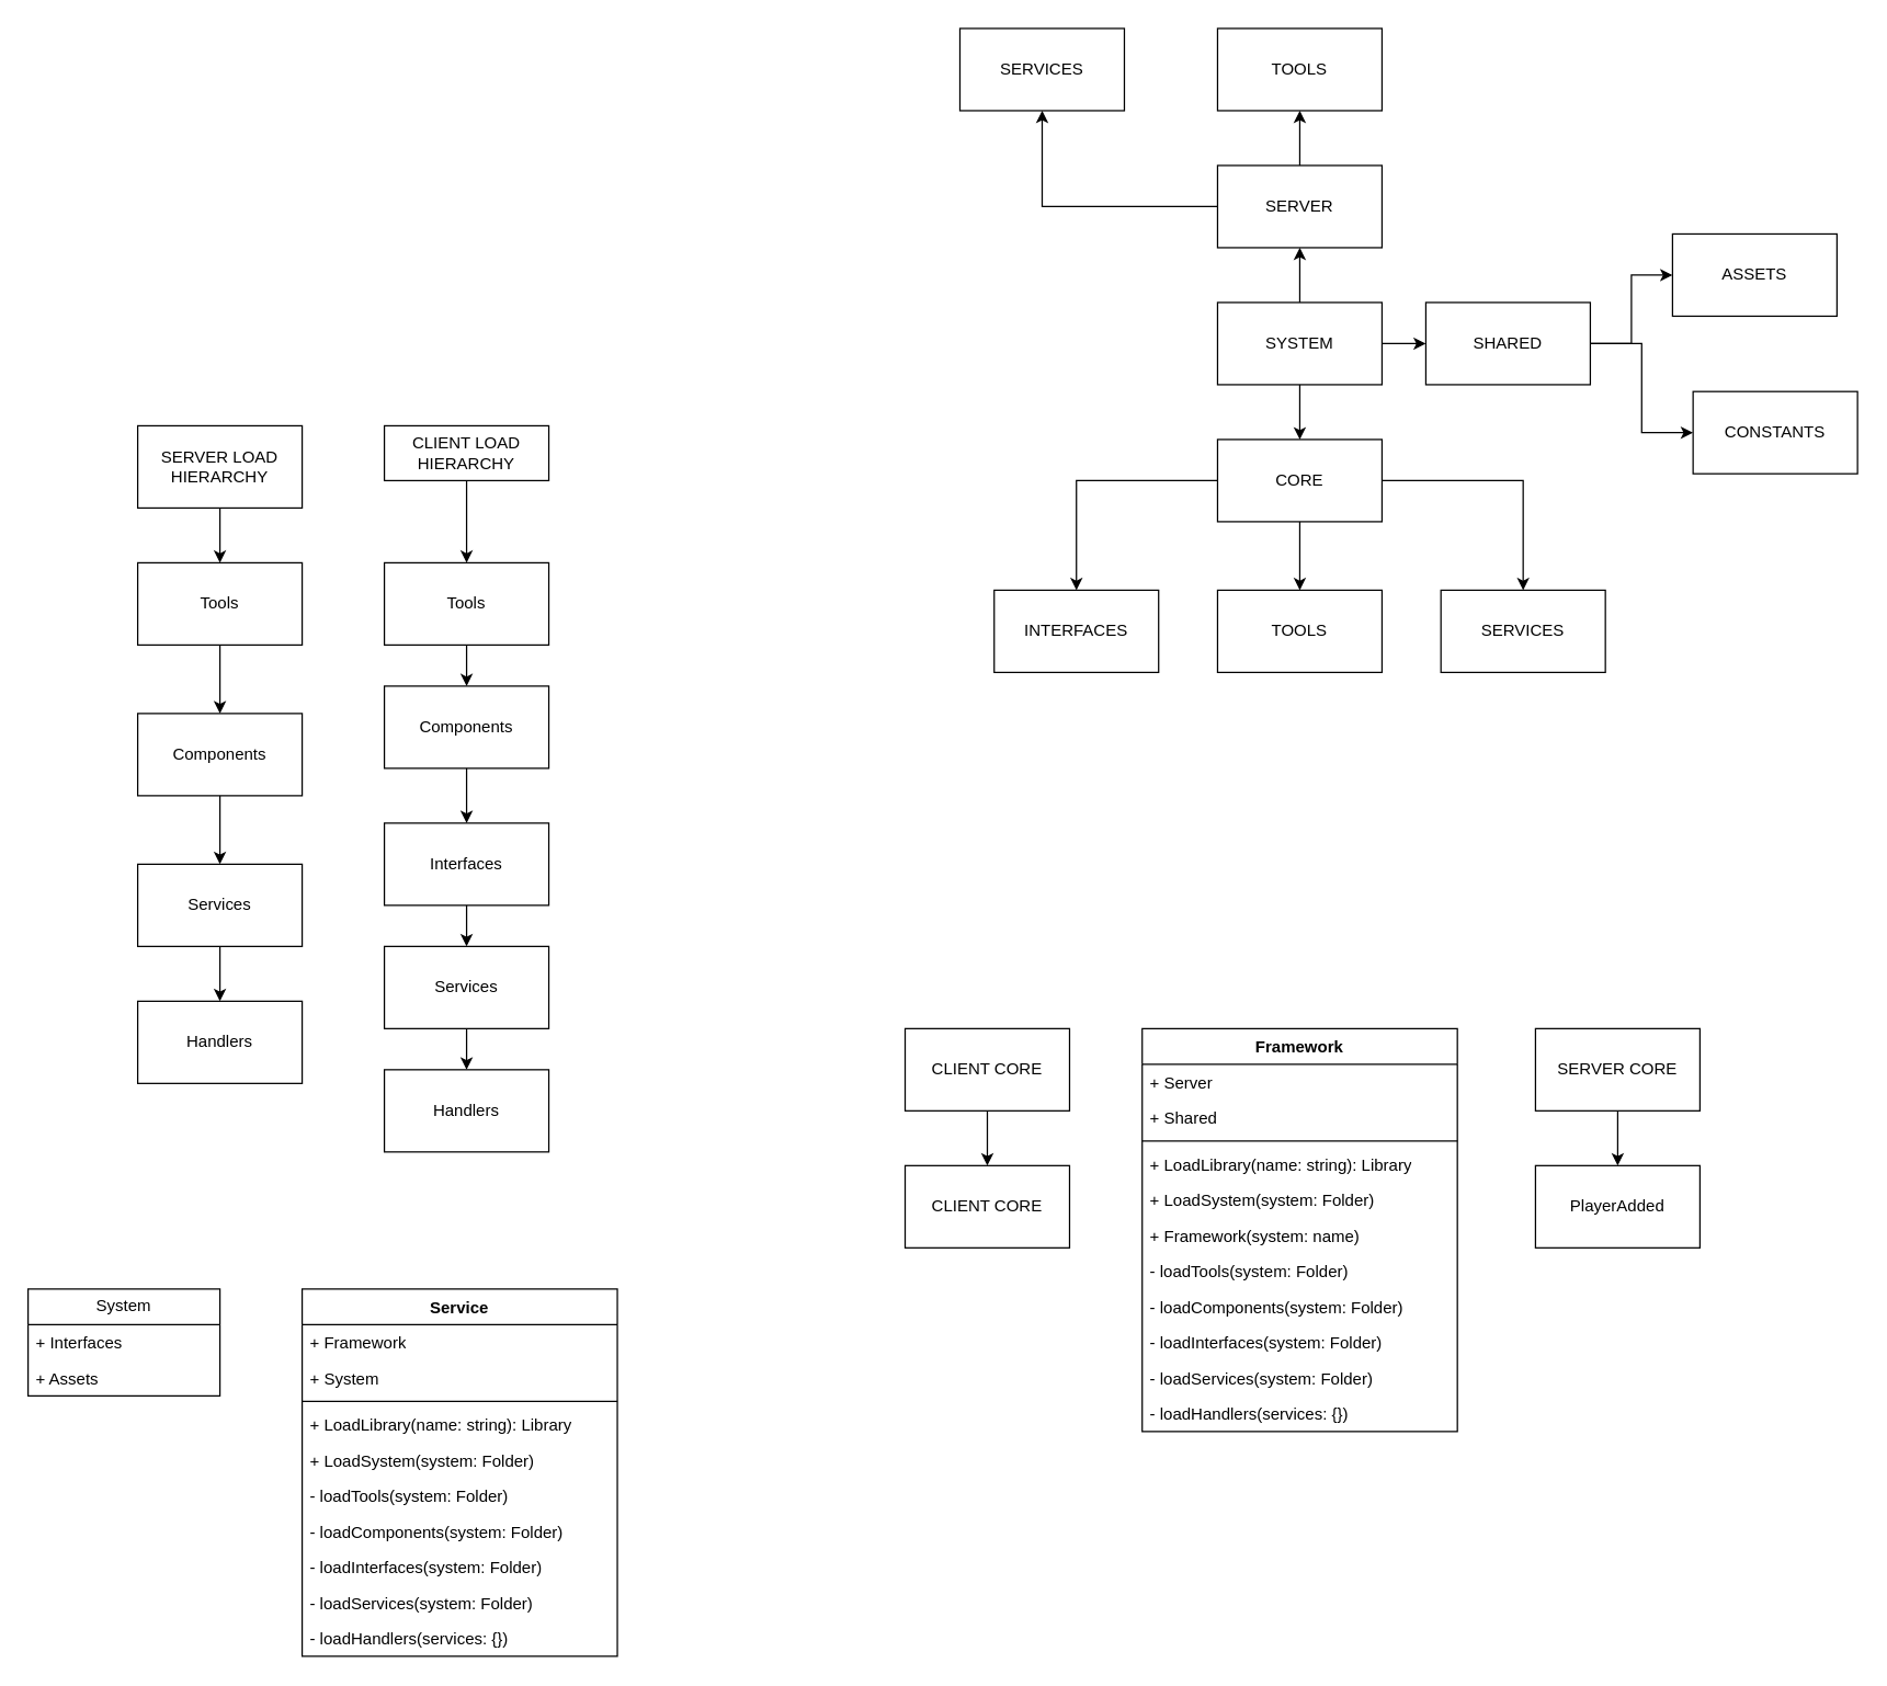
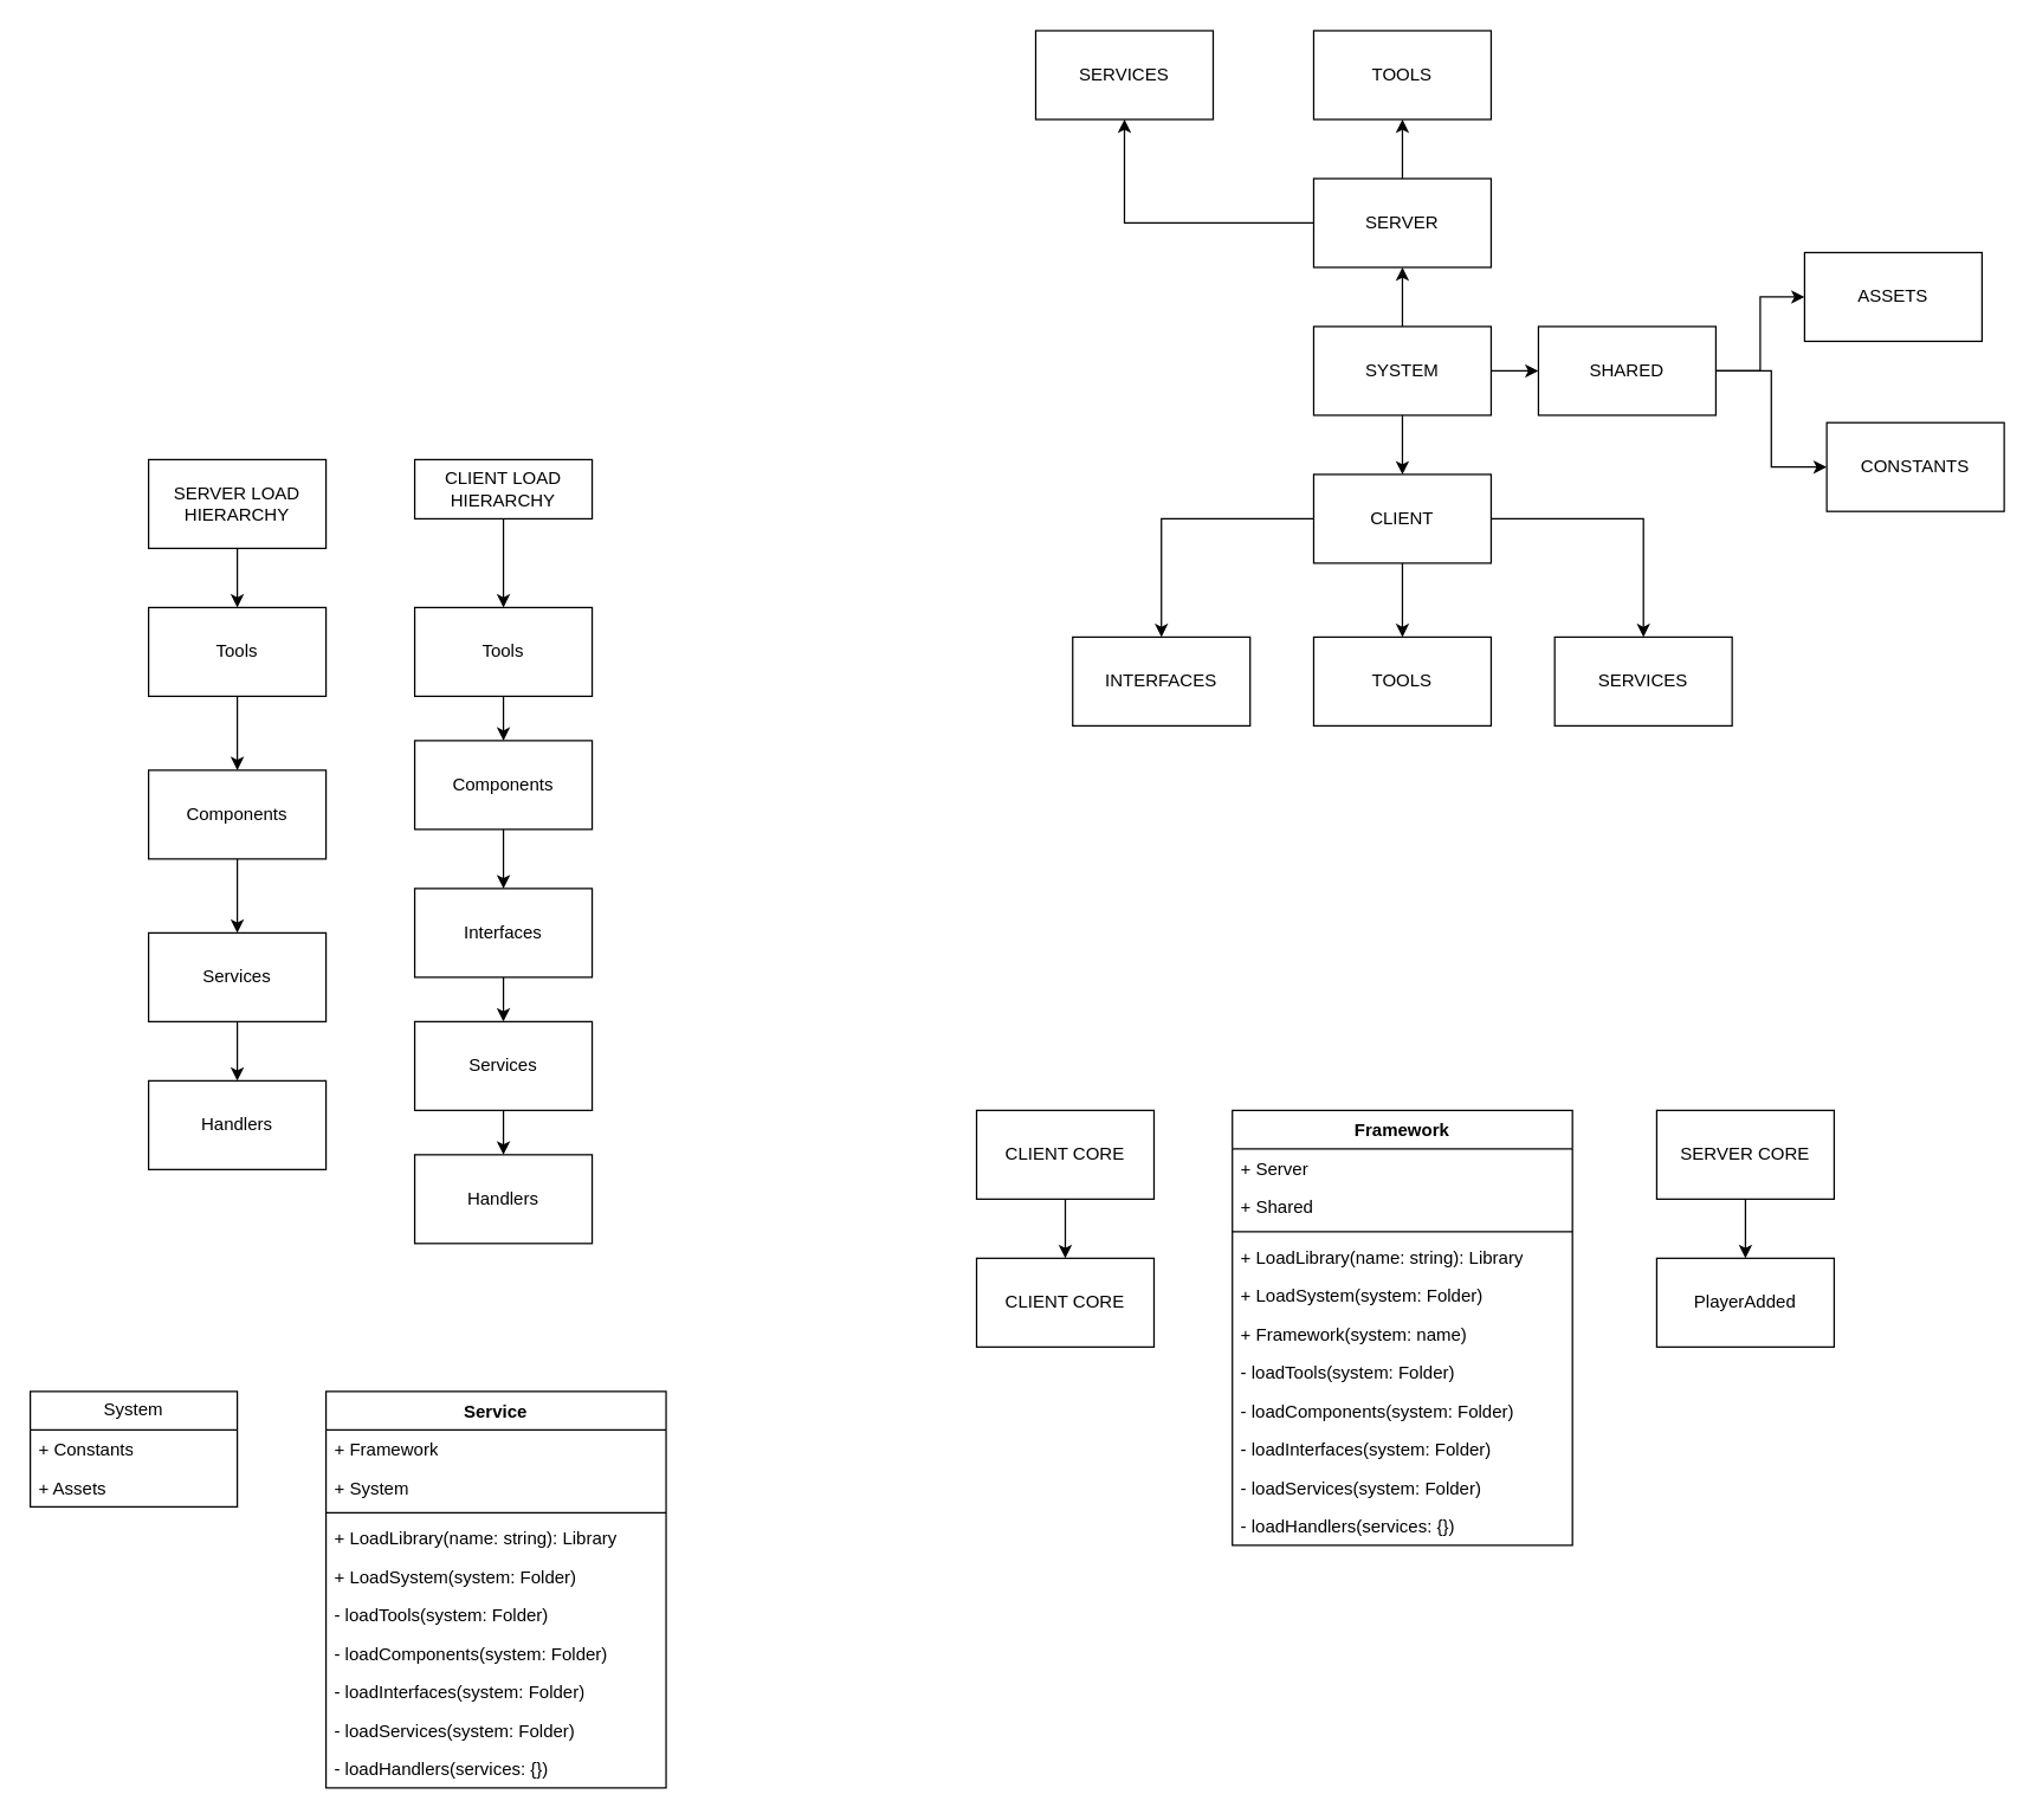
- <mxCell id="9" value="CORE" style="whiteSpace=wrap;html=1;rounded=0;" parent="1" vertex="1"><mxGeometry x="888" y="320" width="120" height="60" as="geometry" /></mxCell>
+ <mxCell id="9" value="CLIENT" style="whiteSpace=wrap;html=1;rounded=0;" parent="1" vertex="1"><mxGeometry x="888" y="320" width="120" height="60" as="geometry" /></mxCell>
- <mxCell id="73" value="+ Interfaces" style="text;strokeColor=none;fillColor=none;align=left;verticalAlign=top;spacingLeft=4;spacingRight=4;overflow=hidden;rotatable=0;points=[[0,0.5],[1,0.5]];portConstraint=eastwest;whiteSpace=wrap;html=1;" vertex="1" parent="72"><mxGeometry y="26" width="140" height="26" as="geometry" /></mxCell>
+ <mxCell id="73" value="+ Constants" style="text;strokeColor=none;fillColor=none;align=left;verticalAlign=top;spacingLeft=4;spacingRight=4;overflow=hidden;rotatable=0;points=[[0,0.5],[1,0.5]];portConstraint=eastwest;whiteSpace=wrap;html=1;" vertex="1" parent="72"><mxGeometry y="26" width="140" height="26" as="geometry" /></mxCell>
